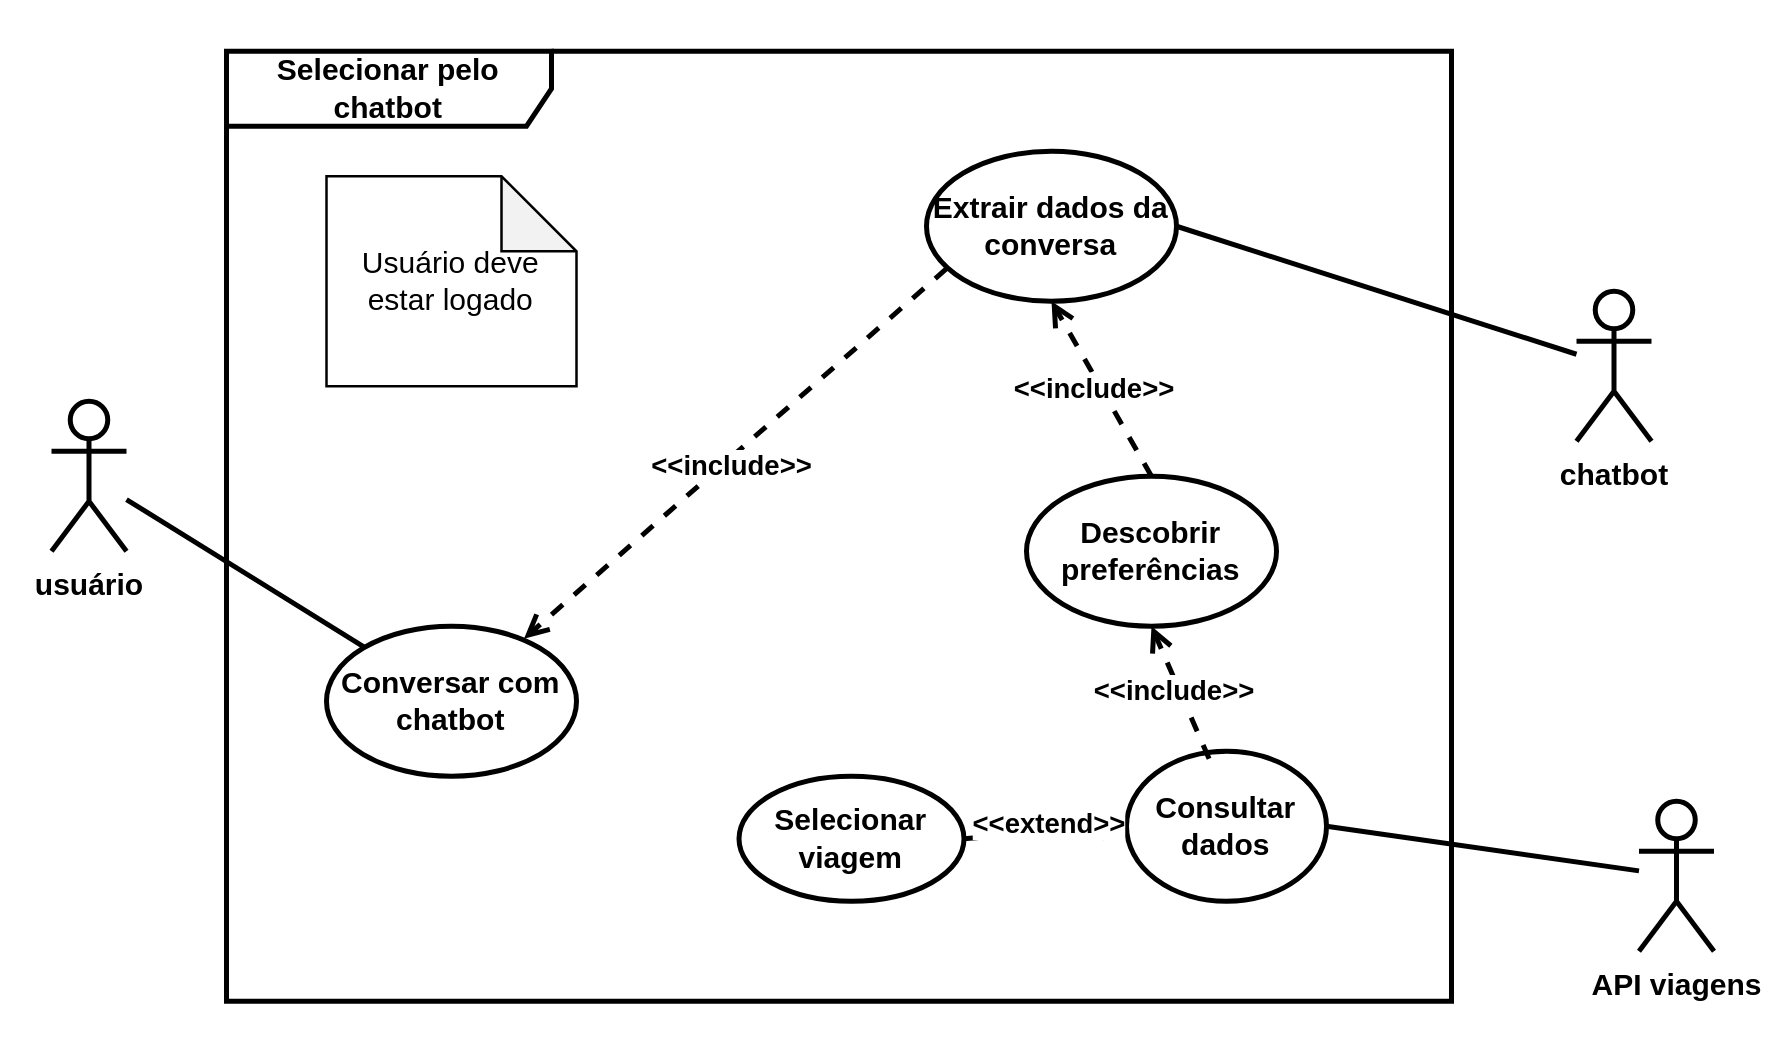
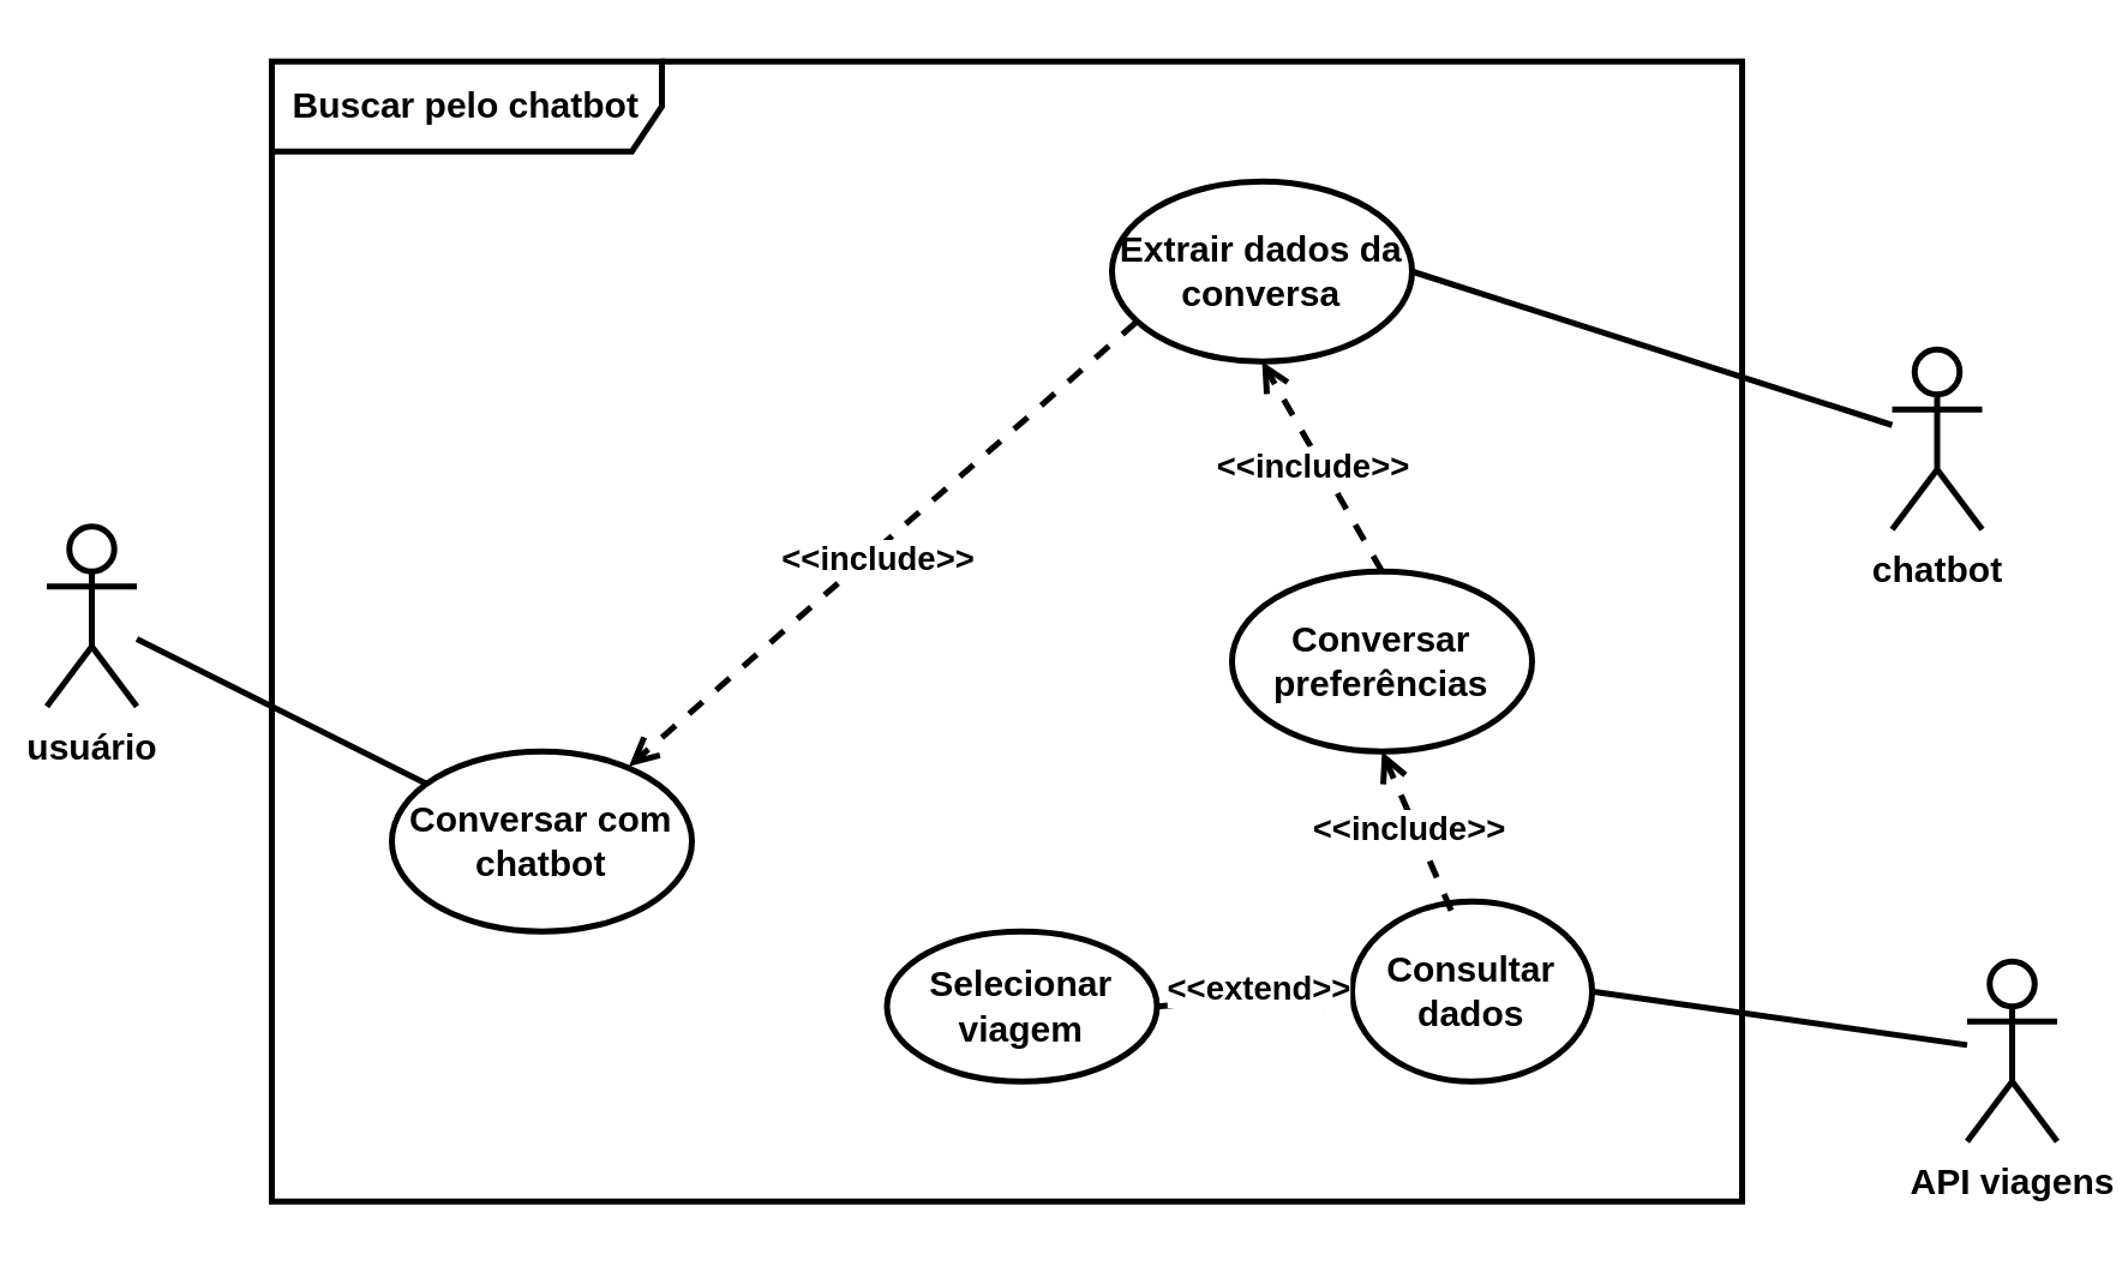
- <mxCell id="16" value="Selecionar pelo chatbot" style="shape=umlFrame;whiteSpace=wrap;html=1;pointerEvents=0;width=130;height=30;strokeWidth=2;fontStyle=1" vertex="1" parent="1"><mxGeometry x="90" y="20" width="490" height="380" as="geometry" /></mxCell>
+ <mxCell id="16" value="Buscar pelo chatbot" style="shape=umlFrame;whiteSpace=wrap;html=1;pointerEvents=0;width=130;height=30;strokeWidth=2;fontStyle=1" vertex="1" parent="1"><mxGeometry x="90" y="20" width="490" height="380" as="geometry" /></mxCell>
- <mxCell id="23" value="Usuário deve estar logado" style="shape=note;whiteSpace=wrap;html=1;backgroundOutline=1;darkOpacity=0.05;" vertex="1" parent="1"><mxGeometry x="130" y="70" width="100" height="84" as="geometry" /></mxCell>
- <mxCell id="4" value="usuário" style="shape=umlActor;verticalLabelPosition=bottom;verticalAlign=top;html=1;outlineConnect=0;strokeWidth=2;fontStyle=1" vertex="1" parent="1"><mxGeometry x="20" y="160" width="30" height="60" as="geometry" /></mxCell>
+ <mxCell id="4" value="usuário" style="shape=umlActor;verticalLabelPosition=bottom;verticalAlign=top;html=1;outlineConnect=0;strokeWidth=2;fontStyle=1" vertex="1" parent="1"><mxGeometry x="15" y="175" width="30" height="60" as="geometry" /></mxCell>
- <mxCell id="17" value="Descobrir preferências" style="ellipse;whiteSpace=wrap;html=1;fontStyle=1;strokeWidth=2;" vertex="1" parent="1"><mxGeometry x="410" y="190" width="100" height="60" as="geometry" /></mxCell>
+ <mxCell id="17" value="Conversar preferências" style="ellipse;whiteSpace=wrap;html=1;fontStyle=1;strokeWidth=2;" vertex="1" parent="1"><mxGeometry x="410" y="190" width="100" height="60" as="geometry" /></mxCell>
